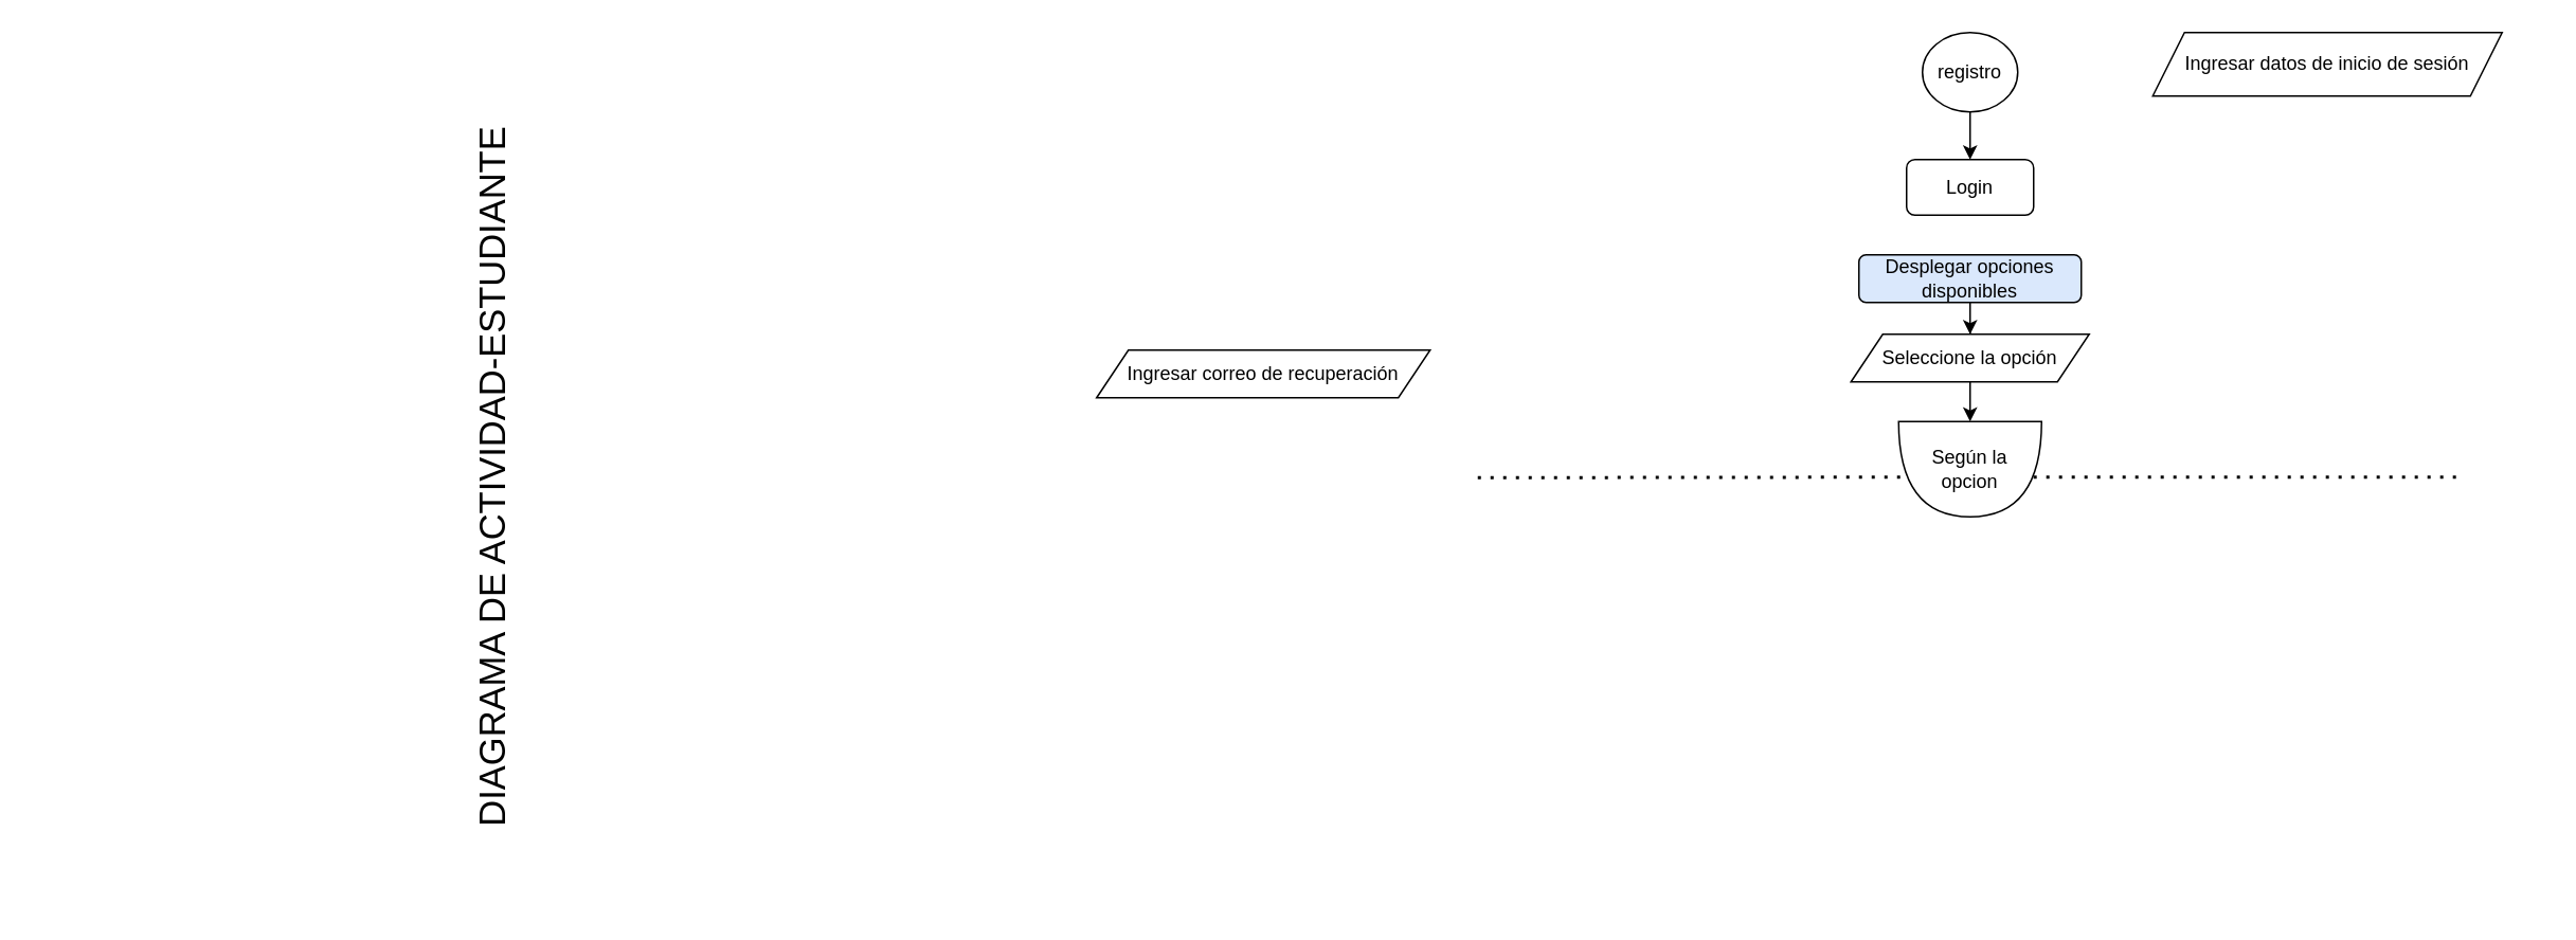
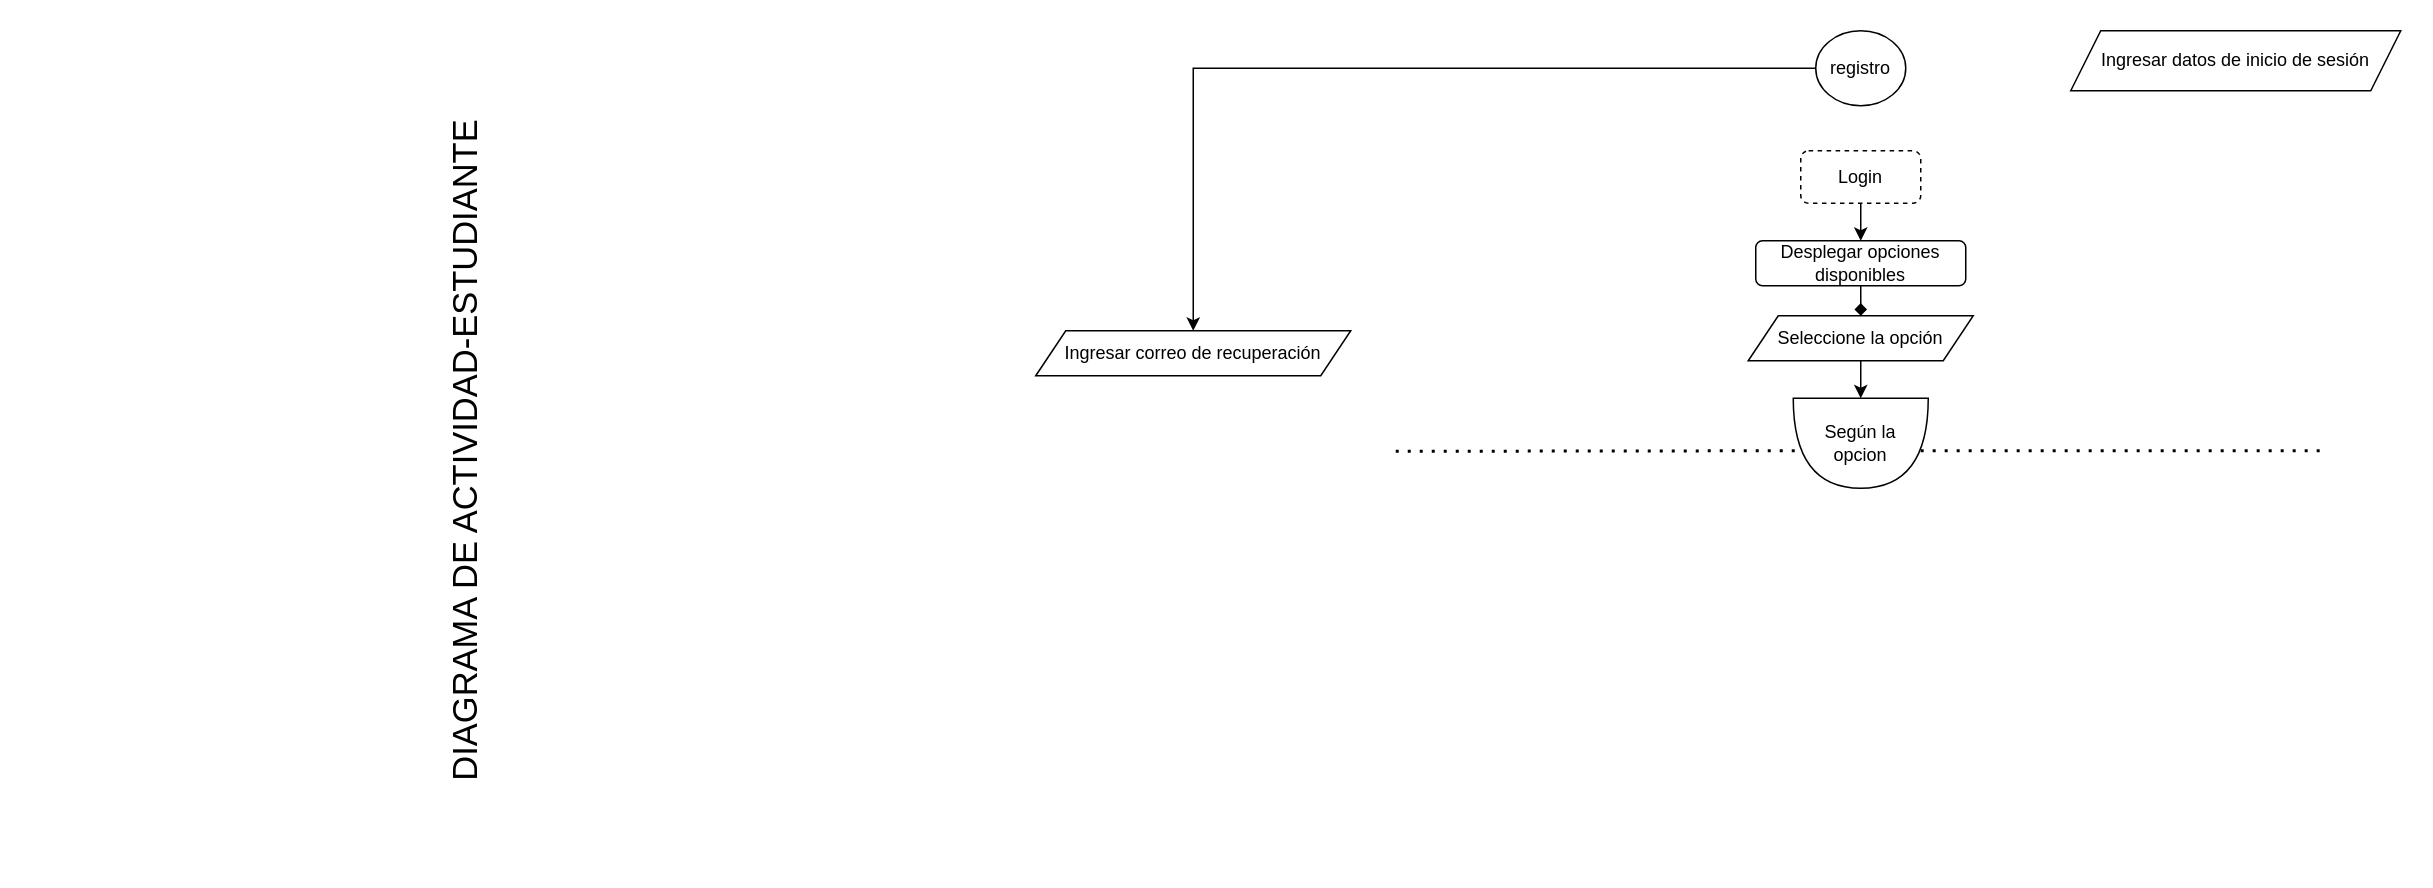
- <mxCell id="16" value="Ingresar datos de inicio de sesión" style="shape=parallelogram;perimeter=parallelogramPerimeter;whiteSpace=wrap;html=1;fixedSize=1;" vertex="1" parent="1"><mxGeometry x="1355" y="20" width="220" height="40" as="geometry" /></mxCell>
+ <mxCell id="16" value="Ingresar datos de inicio de sesión" style="shape=parallelogram;perimeter=parallelogramPerimeter;whiteSpace=wrap;html=1;fixedSize=1;" vertex="1" parent="1"><mxGeometry x="1380" y="20" width="220" height="40" as="geometry" /></mxCell>
- <mxCell id="2" value="" style="edgeStyle=orthogonalEdgeStyle;rounded=0;orthogonalLoop=1;jettySize=auto;html=1;" edge="1" parent="1" source="3" target="6"><mxGeometry relative="1" as="geometry" /></mxCell>
+ <mxCell id="2" value="" style="edgeStyle=orthogonalEdgeStyle;rounded=0;orthogonalLoop=1;jettySize=auto;html=1;" edge="1" parent="1" source="3" target="15"><mxGeometry relative="1" as="geometry" /></mxCell>
- <mxCell id="6" value="Login" style="rounded=1;whiteSpace=wrap;html=1;" vertex="1" parent="1"><mxGeometry x="1200" y="100" width="80" height="35" as="geometry" /></mxCell>
+ <mxCell id="6" value="Login" style="rounded=1;whiteSpace=wrap;html=1;dashed=1;" vertex="1" parent="1"><mxGeometry x="1200" y="100" width="80" height="35" as="geometry" /></mxCell>
+ <mxCell id="5" value="" style="edgeStyle=orthogonalEdgeStyle;rounded=0;orthogonalLoop=1;jettySize=auto;html=1;" edge="1" parent="1" source="6" target="11"><mxGeometry relative="1" as="geometry"><mxPoint x="1240" y="160" as="targetPoint" /></mxGeometry></mxCell>
- <mxCell id="11" value="Desplegar opciones disponibles" style="rounded=1;whiteSpace=wrap;html=1;fillColor=#dae8fc;" vertex="1" parent="1"><mxGeometry x="1170" y="160" width="140" height="30" as="geometry" /></mxCell>
+ <mxCell id="11" value="Desplegar opciones disponibles" style="rounded=1;whiteSpace=wrap;html=1;" vertex="1" parent="1"><mxGeometry x="1170" y="160" width="140" height="30" as="geometry" /></mxCell>
- <mxCell id="10" style="edgeStyle=orthogonalEdgeStyle;rounded=0;orthogonalLoop=1;jettySize=auto;html=1;" edge="1" parent="1" source="11" target="8"><mxGeometry relative="1" as="geometry" /></mxCell>
+ <mxCell id="10" style="edgeStyle=orthogonalEdgeStyle;rounded=0;orthogonalLoop=1;jettySize=auto;html=1;endArrow=diamond;" edge="1" parent="1" source="11" target="8"><mxGeometry relative="1" as="geometry" /></mxCell>
